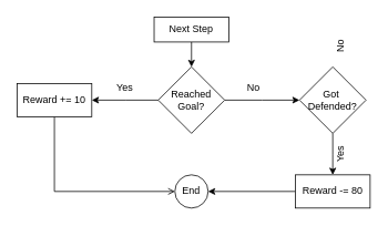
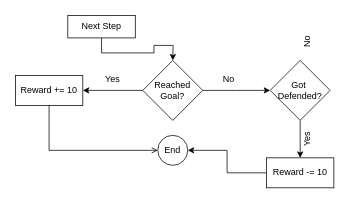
- <mxCell id="3" value="Next Step" style="rounded=0;whiteSpace=wrap;html=1;" vertex="1" parent="1"><mxGeometry x="185" y="20" width="90" height="30" as="geometry" /></mxCell>
+ <mxCell id="3" value="Next Step" style="rounded=0;whiteSpace=wrap;html=1;" vertex="1" parent="1"><mxGeometry x="90" y="20" width="90" height="30" as="geometry" /></mxCell>
- <mxCell id="17" value="End" style="ellipse;whiteSpace=wrap;html=1;aspect=fixed;" vertex="1" parent="1"><mxGeometry x="210" y="210" width="40" height="40" as="geometry" /></mxCell>
+ <mxCell id="17" value="End" style="ellipse;whiteSpace=wrap;html=1;aspect=fixed;" vertex="1" parent="1"><mxGeometry x="210" y="180" width="40" height="40" as="geometry" /></mxCell>
- <mxCell id="15" value="Reward -= 80" style="rounded=0;whiteSpace=wrap;html=1;" vertex="1" parent="1"><mxGeometry x="355" y="210" width="90" height="40" as="geometry" /></mxCell>
+ <mxCell id="15" value="Reward -= 10" style="rounded=0;whiteSpace=wrap;html=1;" vertex="1" parent="1"><mxGeometry x="355" y="210" width="90" height="40" as="geometry" /></mxCell>
